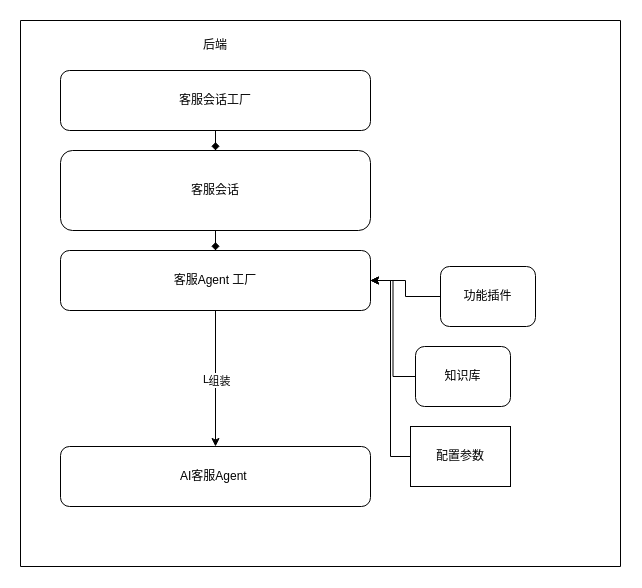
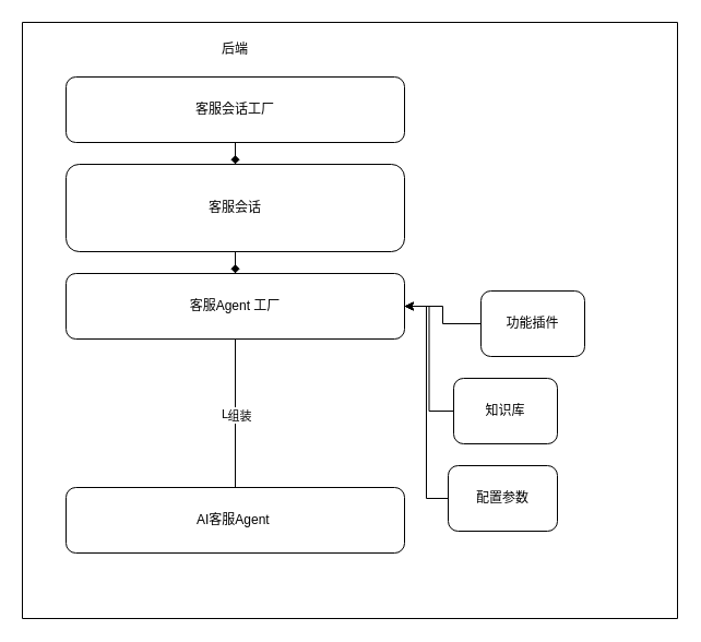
- <mxCell id="16" value="" style="endArrow=classic;html=1;rounded=0;exitX=0.5;exitY=1;exitDx=0;exitDy=0;entryX=0.5;entryY=0;entryDx=0;entryDy=0;" edge="1" parent="2" source="15" target="3"><mxGeometry relative="1" as="geometry"><mxPoint x="200" y="316" as="sourcePoint" /><mxPoint x="300" y="316" as="targetPoint" /></mxGeometry></mxCell>
+ <mxCell id="16" value="" style="endArrow=none;html=1;rounded=0;exitX=0.5;exitY=1;exitDx=0;exitDy=0;entryX=0.5;entryY=0;entryDx=0;entryDy=0;" edge="1" parent="2" source="15" target="3"><mxGeometry relative="1" as="geometry"><mxPoint x="200" y="316" as="sourcePoint" /><mxPoint x="300" y="316" as="targetPoint" /></mxGeometry></mxCell>
- <mxCell id="7" value="配置参数" style="whiteSpace=wrap;html=1;rounded=0;" vertex="1" parent="2"><mxGeometry x="390" y="406" width="100" height="60" as="geometry" /></mxCell>
+ <mxCell id="7" value="配置参数" style="rounded=1;whiteSpace=wrap;html=1;" vertex="1" parent="2"><mxGeometry x="390" y="406" width="100" height="60" as="geometry" /></mxCell>
